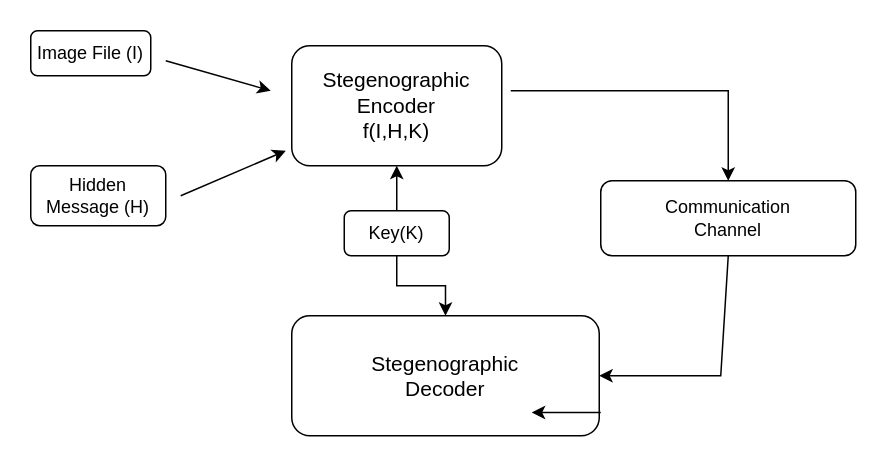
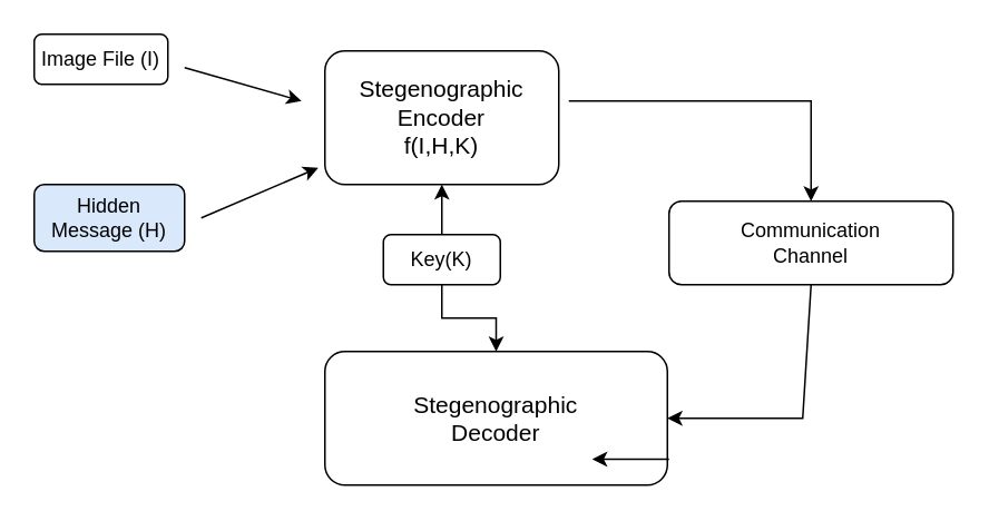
- <mxCell id="4" value="Hidden Message (H)" style="rounded=1;whiteSpace=wrap;html=1;" vertex="1" parent="1"><mxGeometry x="20" y="110" width="90" height="40" as="geometry" /></mxCell>
+ <mxCell id="4" value="Hidden Message (H)" style="rounded=1;whiteSpace=wrap;html=1;fillColor=#dae8fc;" vertex="1" parent="1"><mxGeometry x="20" y="110" width="90" height="40" as="geometry" /></mxCell>
